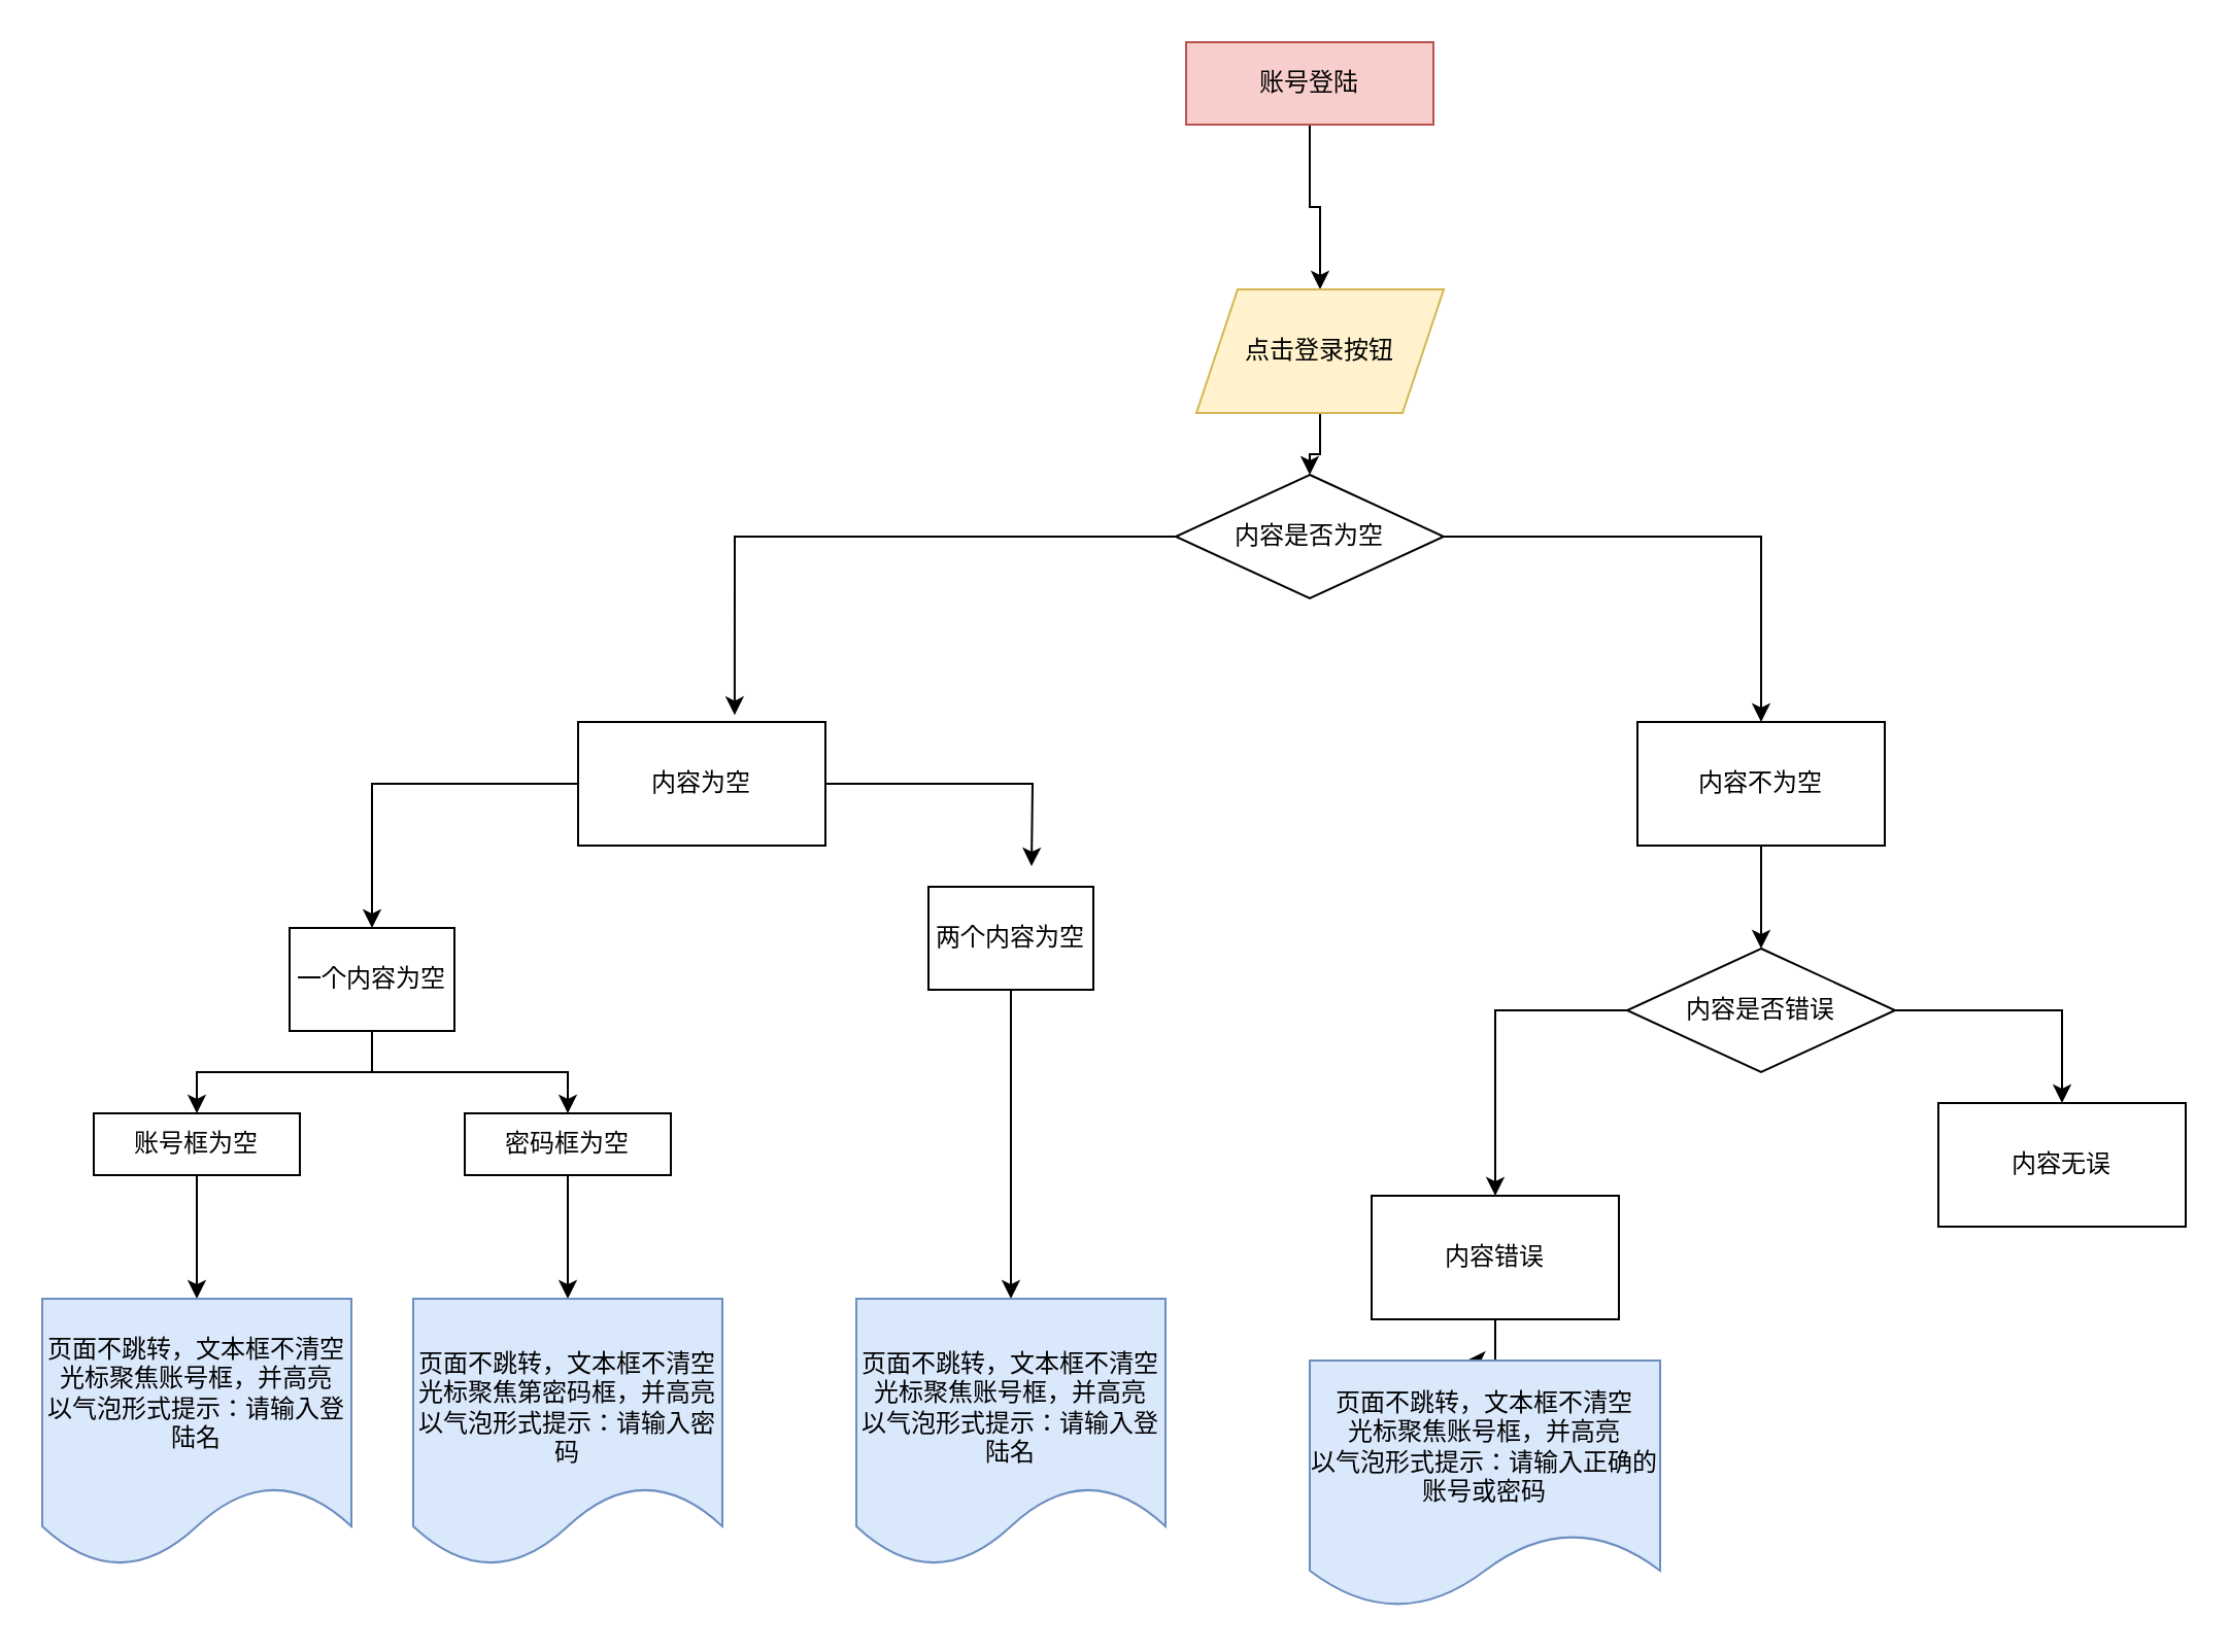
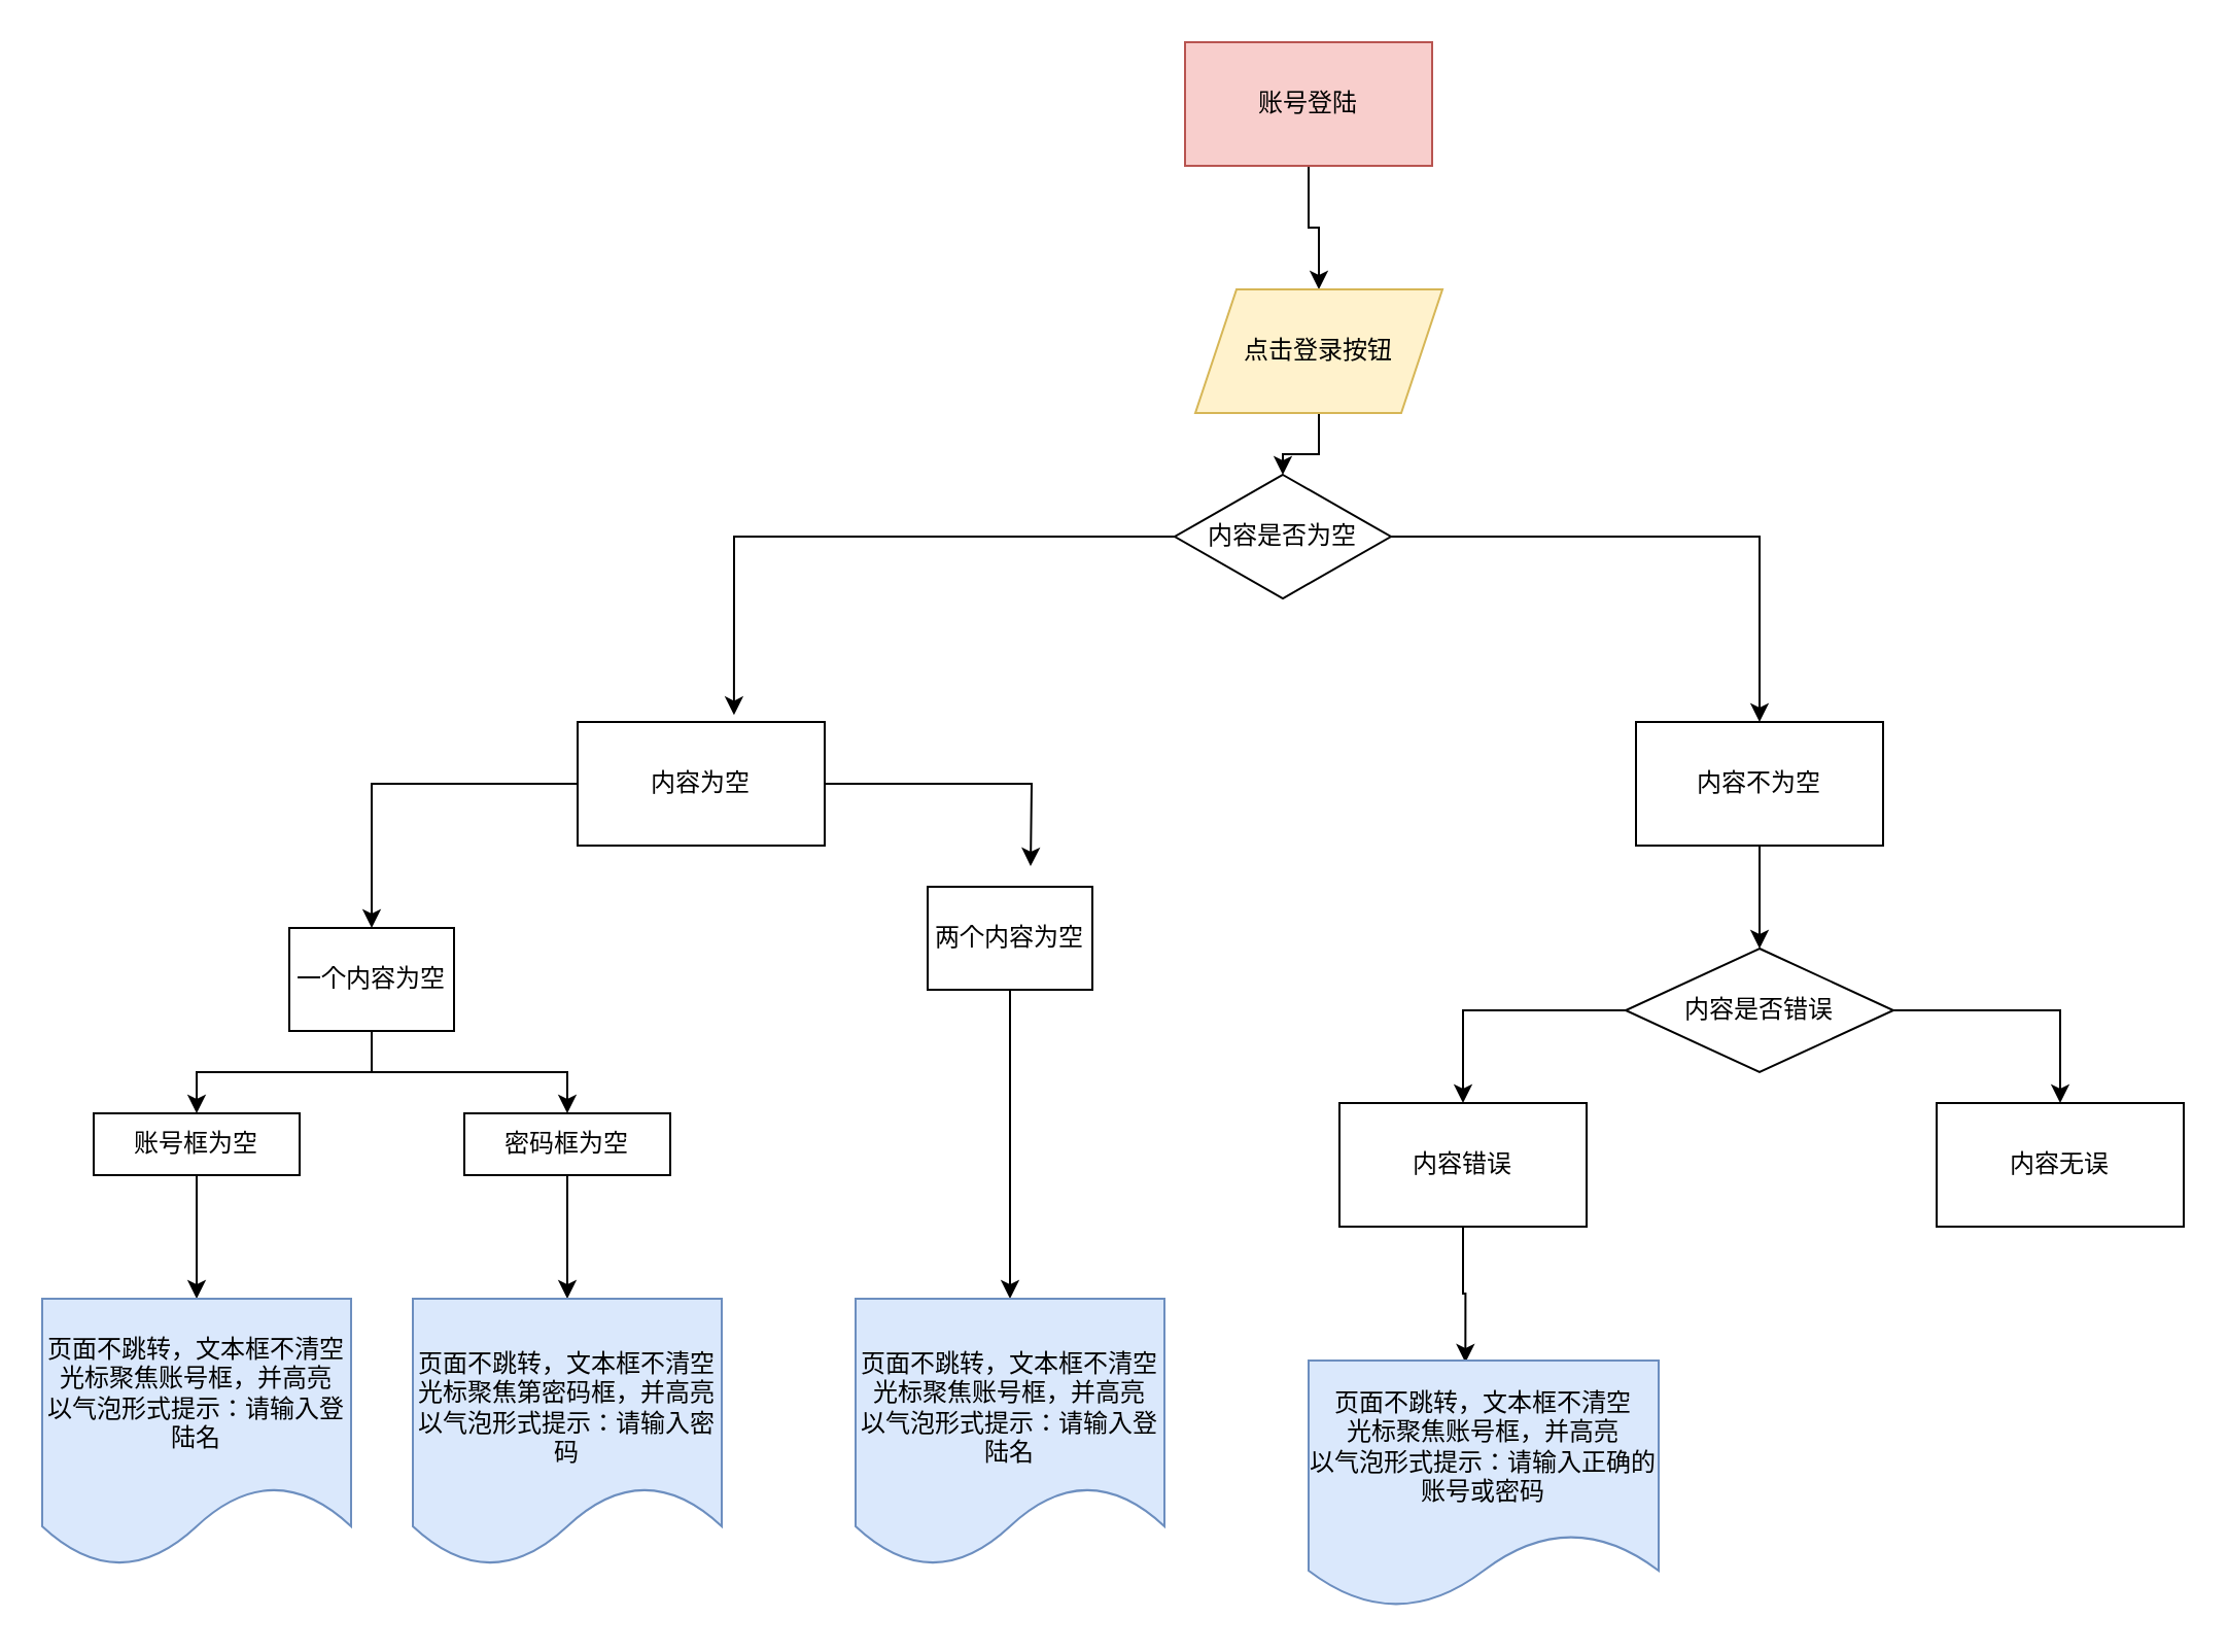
- <mxCell id="8" value="账号登陆" style="rounded=0;whiteSpace=wrap;html=1;fillColor=#f8cecc;strokeColor=#b85450;" parent="1" vertex="1"><mxGeometry x="575" y="20" width="120" height="40" as="geometry" /></mxCell>
+ <mxCell id="8" value="账号登陆" style="rounded=0;whiteSpace=wrap;html=1;fillColor=#f8cecc;strokeColor=#b85450;" parent="1" vertex="1"><mxGeometry x="575" y="20" width="120" height="60" as="geometry" /></mxCell>
- <mxCell id="13" value="内容是否为空" style="rhombus;whiteSpace=wrap;html=1;" parent="1" vertex="1"><mxGeometry x="570" y="230" width="130" height="60" as="geometry" /></mxCell>
+ <mxCell id="13" value="内容是否为空" style="rhombus;whiteSpace=wrap;html=1;" parent="1" vertex="1"><mxGeometry x="570" y="230" width="105" height="60" as="geometry" /></mxCell>
- <mxCell id="6" value="内容错误" style="rounded=0;whiteSpace=wrap;html=1;" parent="1" vertex="1"><mxGeometry x="665" y="580" width="120" height="60" as="geometry" /></mxCell>
+ <mxCell id="6" value="内容错误" style="rounded=0;whiteSpace=wrap;html=1;" parent="1" vertex="1"><mxGeometry x="650" y="535" width="120" height="60" as="geometry" /></mxCell>
